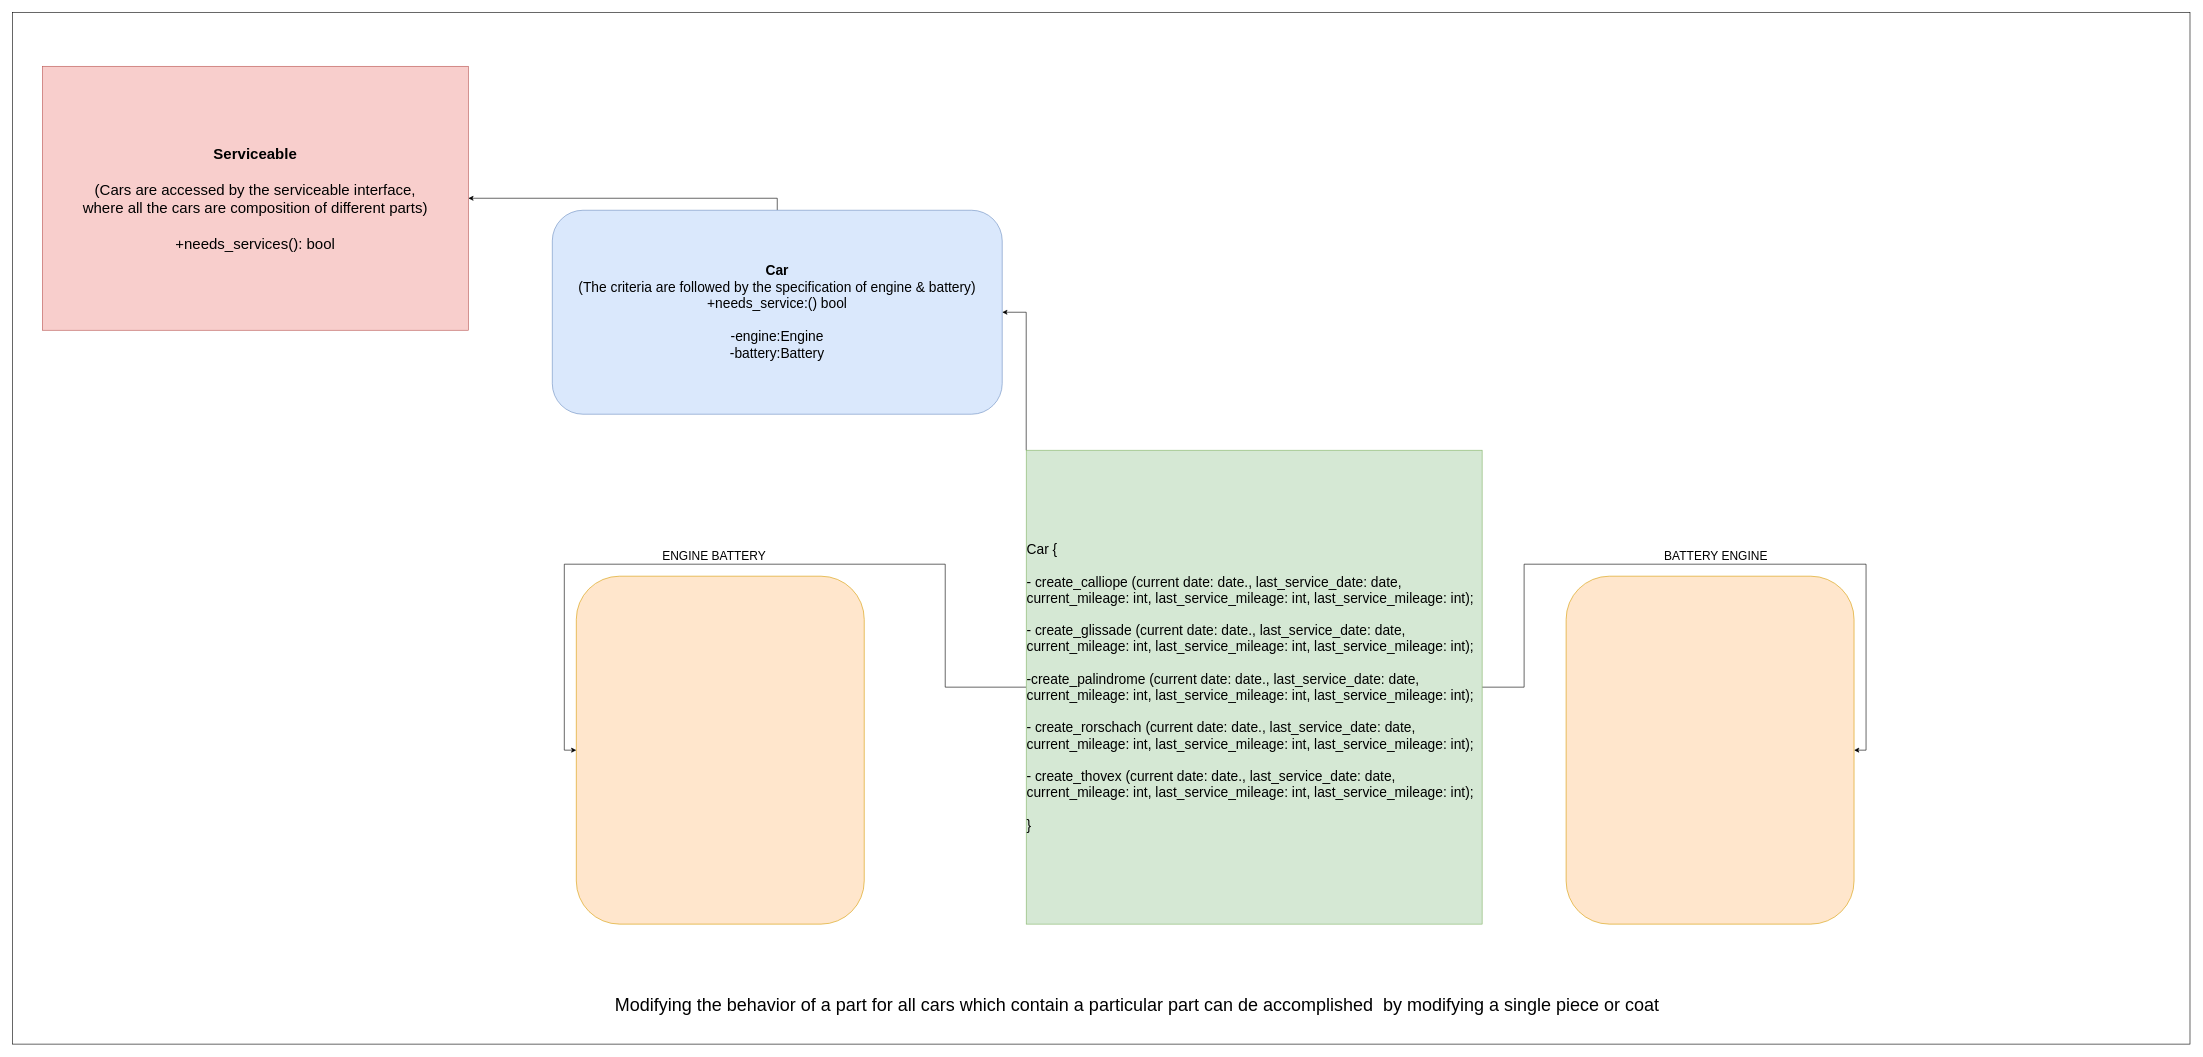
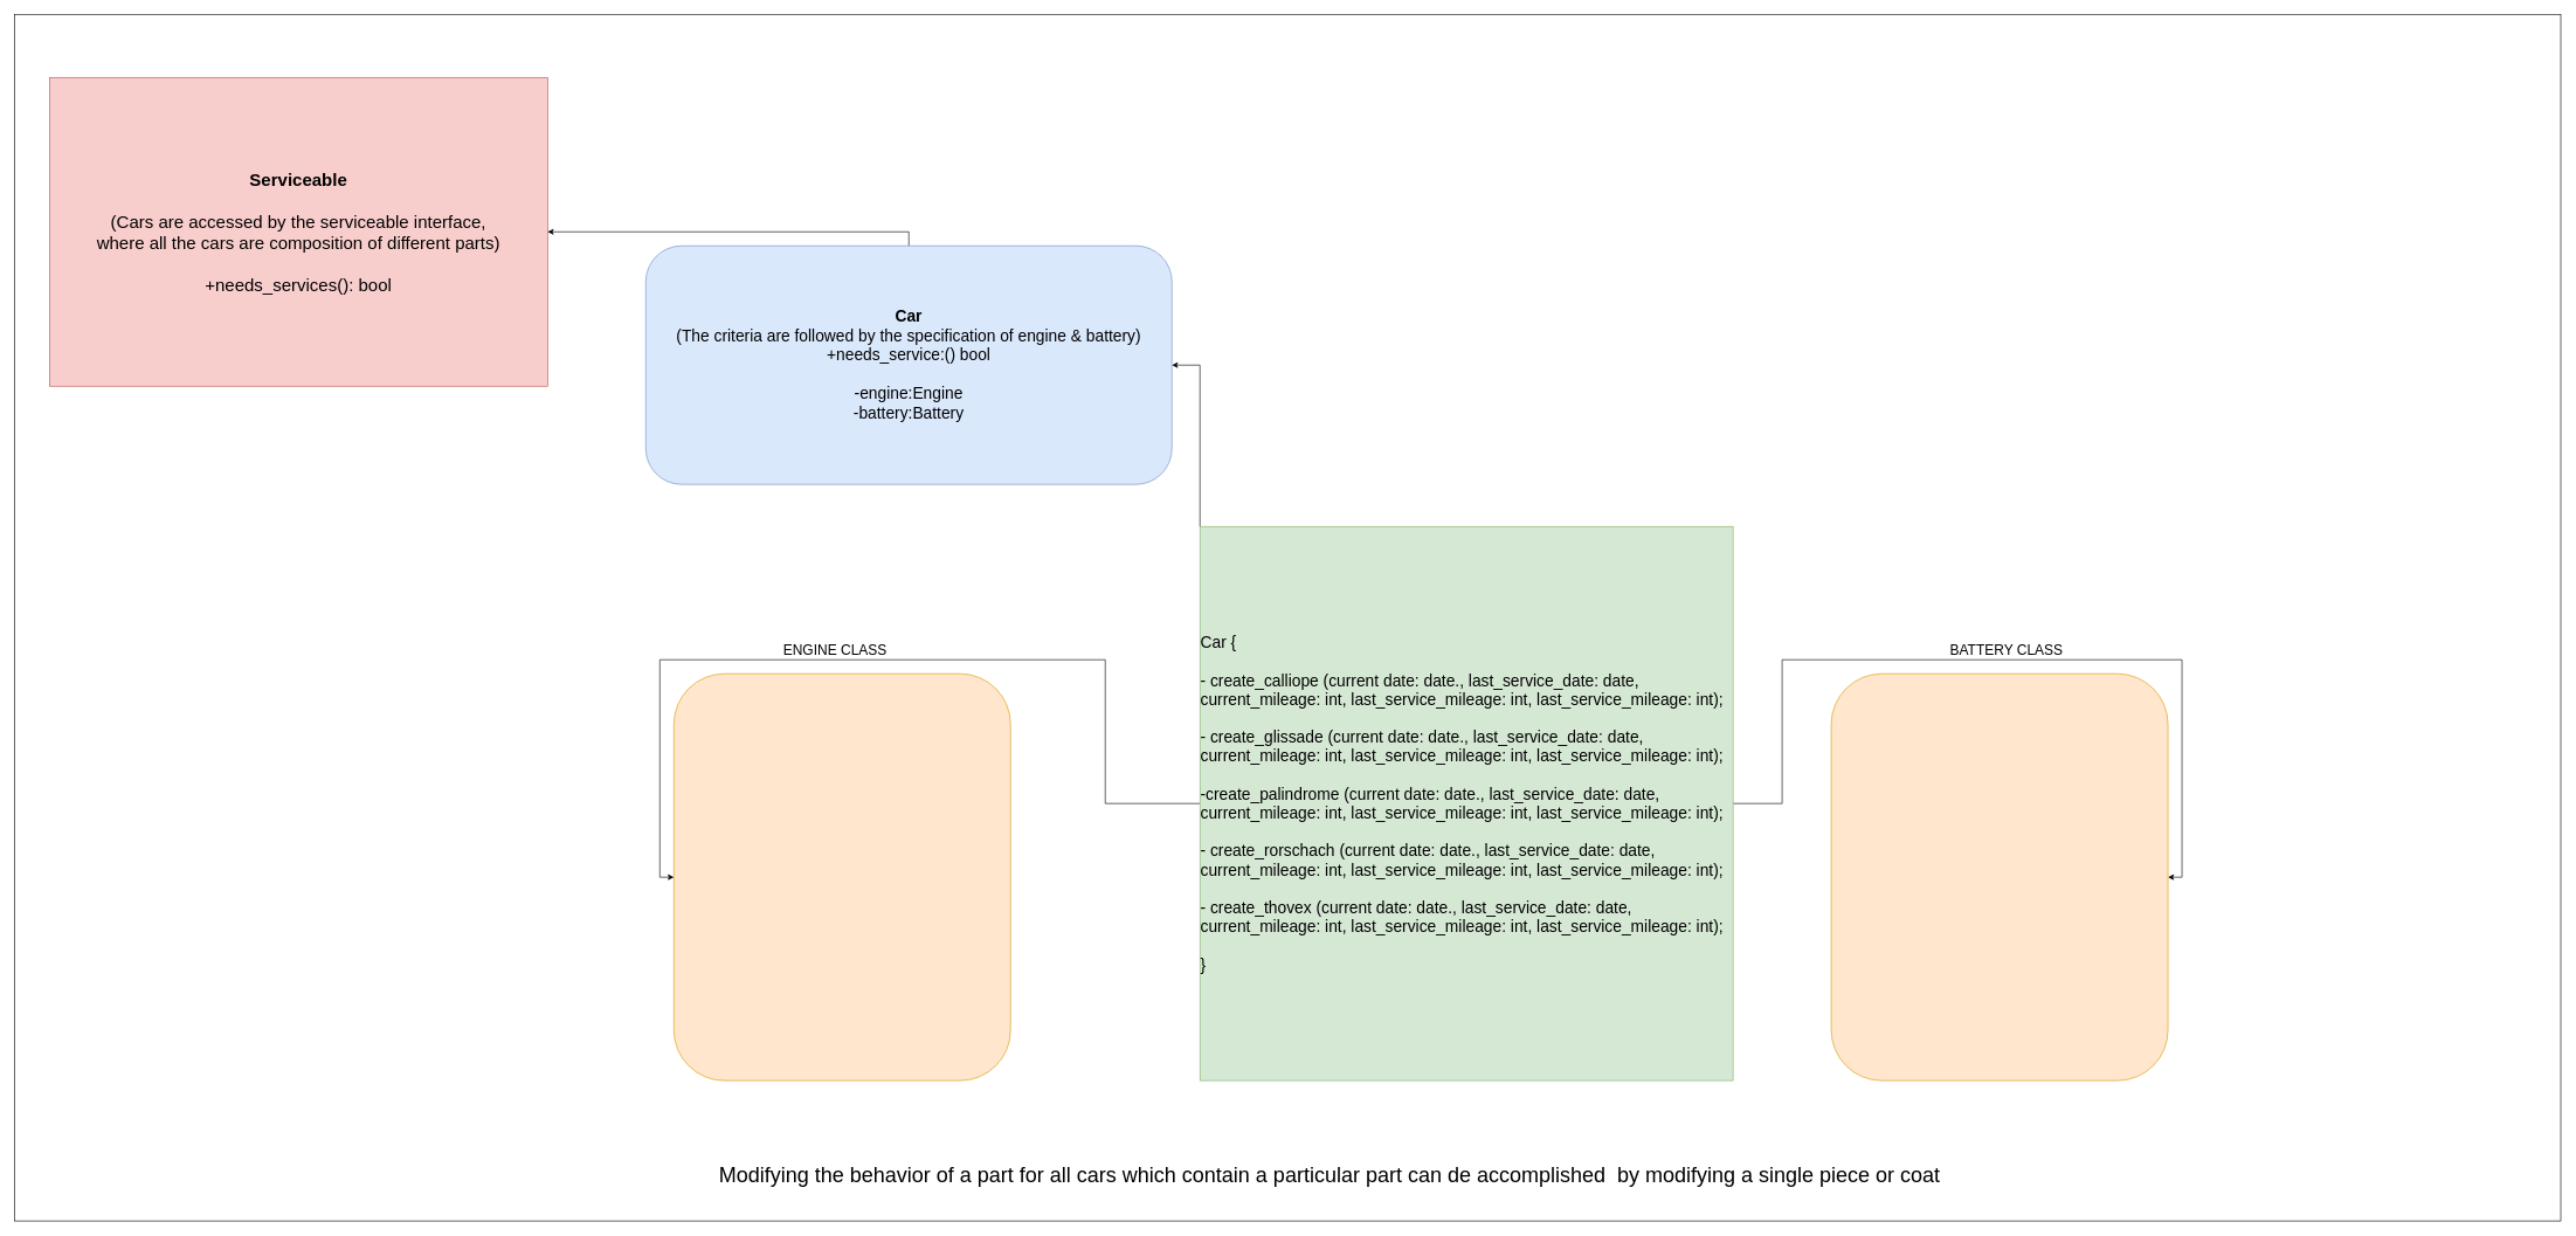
- <mxCell id="12" value="&lt;font style=&quot;font-size: 20px;&quot;&gt;ENGINE BATTERY&lt;/font&gt;" style="text;html=1;strokeColor=none;fillColor=none;align=center;verticalAlign=middle;whiteSpace=wrap;rounded=0;" vertex="1" parent="1"><mxGeometry x="1070" y="910" width="240" height="30" as="geometry" /></mxCell>
+ <mxCell id="12" value="&lt;font style=&quot;font-size: 20px;&quot;&gt;ENGINE CLASS&lt;/font&gt;" style="text;html=1;strokeColor=none;fillColor=none;align=center;verticalAlign=middle;whiteSpace=wrap;rounded=0;" vertex="1" parent="1"><mxGeometry x="1070" y="910" width="240" height="30" as="geometry" /></mxCell>
- <mxCell id="13" value="&lt;font style=&quot;font-size: 20px;&quot;&gt;BATTERY ENGINE&lt;/font&gt;" style="text;html=1;strokeColor=none;fillColor=none;align=center;verticalAlign=middle;whiteSpace=wrap;rounded=0;" vertex="1" parent="1"><mxGeometry x="2740" y="910" width="240" height="30" as="geometry" /></mxCell>
+ <mxCell id="13" value="&lt;font style=&quot;font-size: 20px;&quot;&gt;BATTERY CLASS&lt;/font&gt;" style="text;html=1;strokeColor=none;fillColor=none;align=center;verticalAlign=middle;whiteSpace=wrap;rounded=0;" vertex="1" parent="1"><mxGeometry x="2740" y="910" width="240" height="30" as="geometry" /></mxCell>
